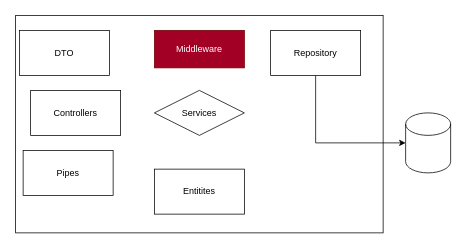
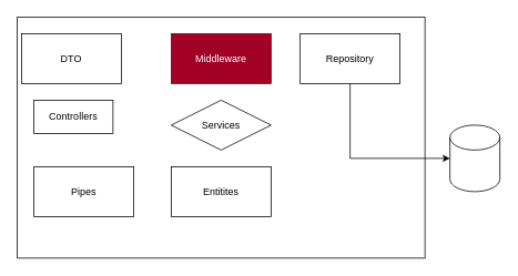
- <mxCell id="4" value="Middleware" style="rounded=0;whiteSpace=wrap;html=1;fillColor=#a20025;strokeColor=#6F0000;fontColor=#ffffff;" parent="1" vertex="1"><mxGeometry x="205" y="40" width="120" height="50" as="geometry" /></mxCell>
+ <mxCell id="4" value="Middleware" style="rounded=0;whiteSpace=wrap;html=1;fillColor=#a20025;strokeColor=#6F0000;fontColor=#ffffff;" parent="1" vertex="1"><mxGeometry x="205" y="40" width="120" height="60" as="geometry" /></mxCell>
- <mxCell id="5" value="Controllers" style="rounded=0;whiteSpace=wrap;html=1;" parent="1" vertex="1"><mxGeometry x="40" y="120" width="120" height="60" as="geometry" /></mxCell>
+ <mxCell id="5" value="Controllers" style="rounded=0;whiteSpace=wrap;html=1;" parent="1" vertex="1"><mxGeometry x="40" y="120" width="95" height="40" as="geometry" /></mxCell>
- <mxCell id="7" value="Pipes" style="rounded=0;whiteSpace=wrap;html=1;" parent="1" vertex="1"><mxGeometry x="30" y="200" width="120" height="60" as="geometry" /></mxCell>
+ <mxCell id="7" value="Pipes" style="rounded=0;whiteSpace=wrap;html=1;" parent="1" vertex="1"><mxGeometry x="40" y="200" width="120" height="60" as="geometry" /></mxCell>
- <mxCell id="8" value="Entitites" style="rounded=0;whiteSpace=wrap;html=1;" parent="1" vertex="1"><mxGeometry x="205" y="225" width="120" height="60" as="geometry" /></mxCell>
+ <mxCell id="8" value="Entitites" style="rounded=0;whiteSpace=wrap;html=1;" parent="1" vertex="1"><mxGeometry x="205" y="200" width="120" height="60" as="geometry" /></mxCell>
